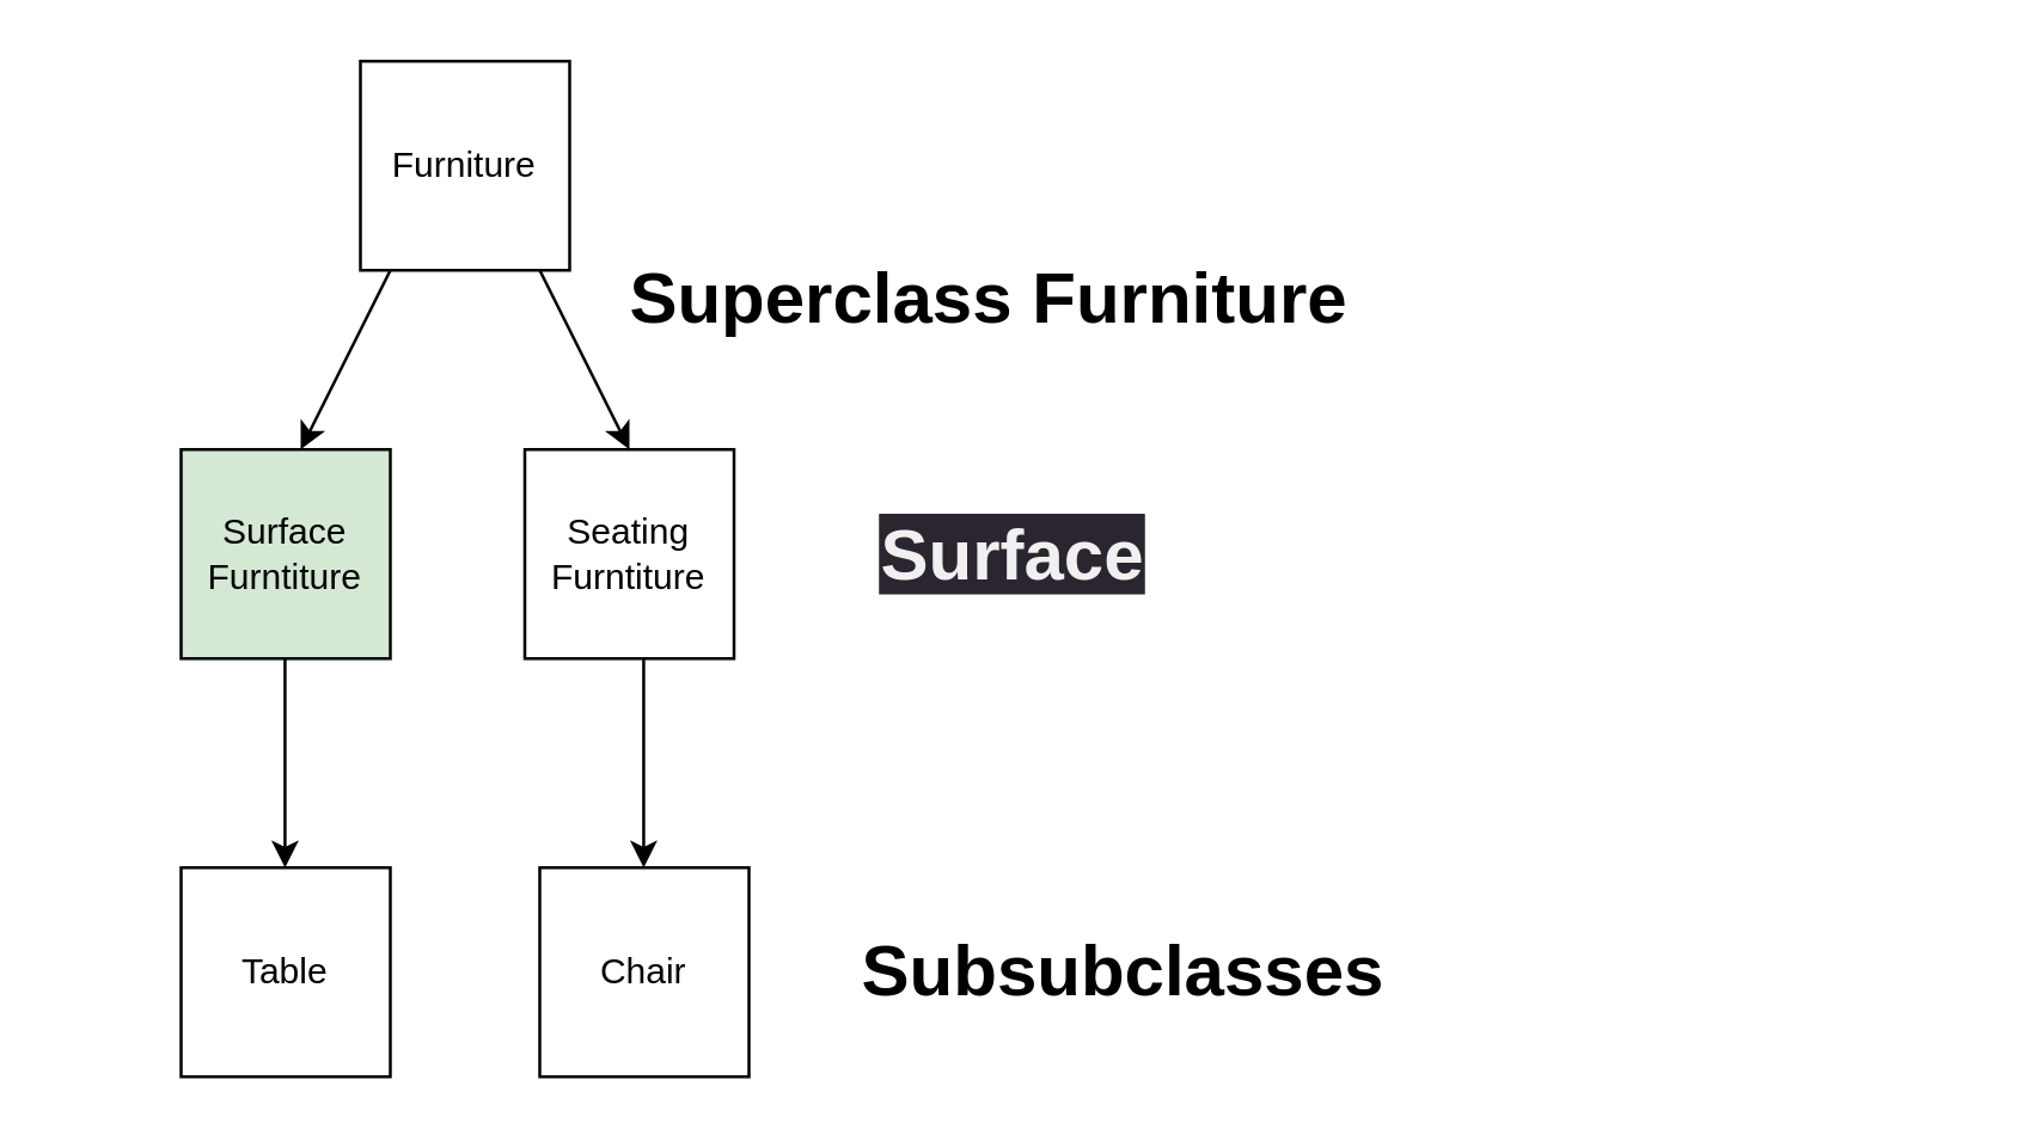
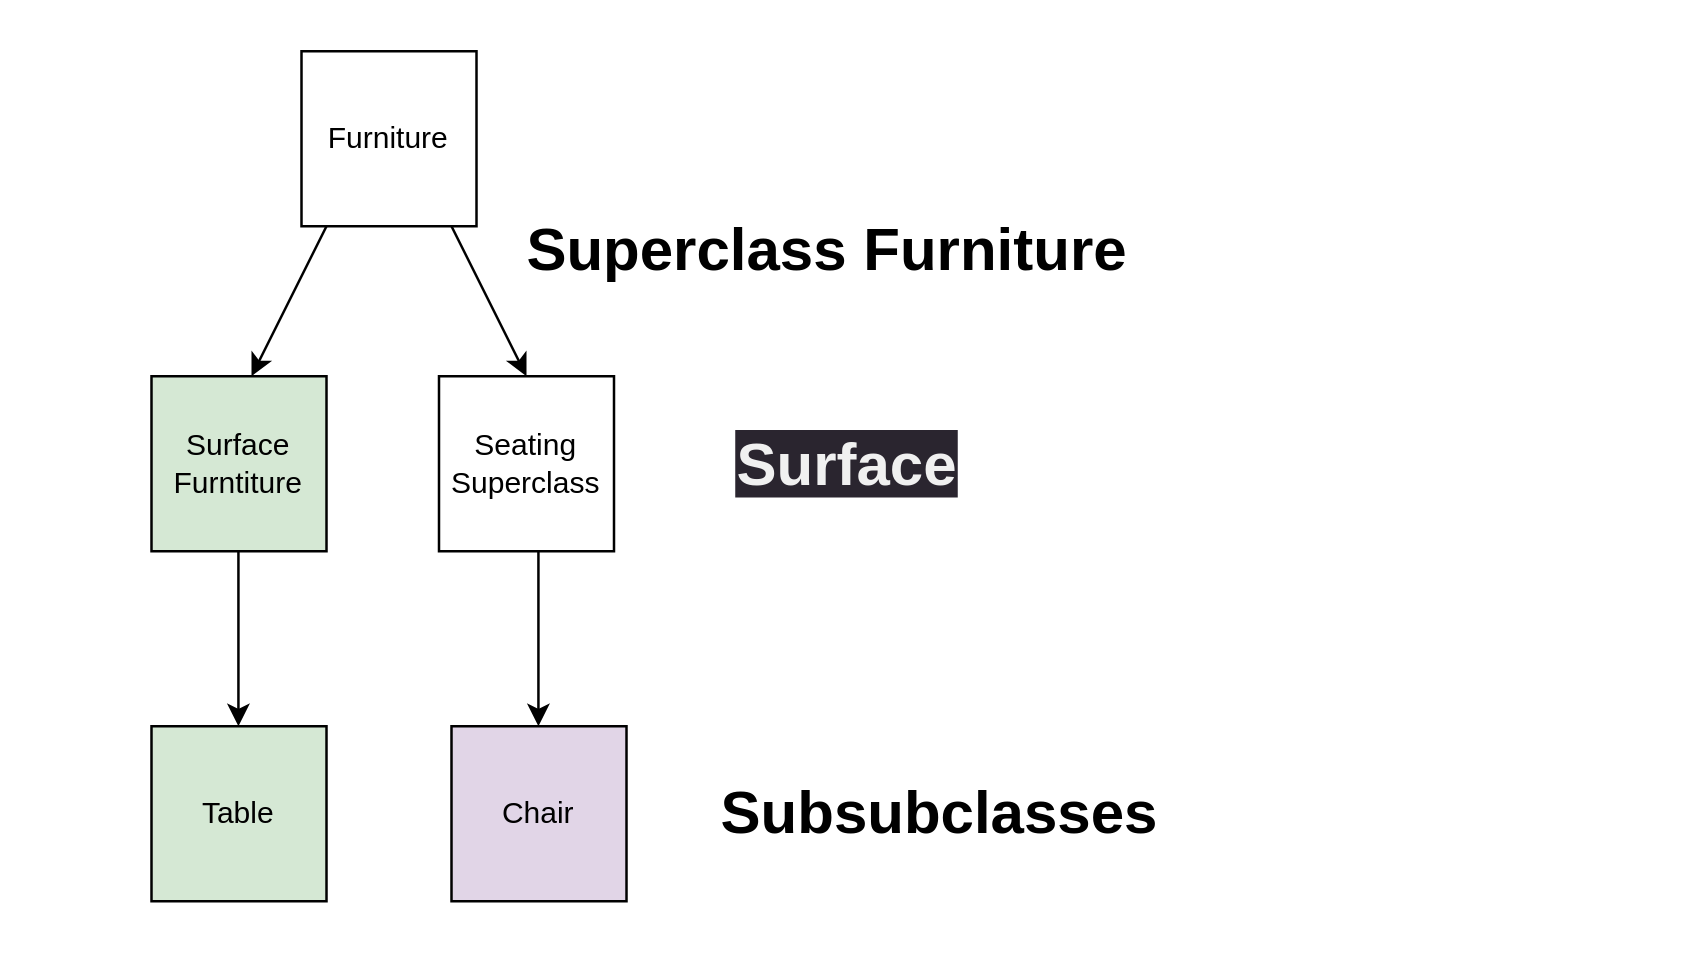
- <mxCell id="6" value="Seating&lt;br&gt;Furntiture" style="whiteSpace=wrap;html=1;aspect=fixed;" vertex="1" parent="1"><mxGeometry x="175" y="150" width="70" height="70" as="geometry" /></mxCell>
+ <mxCell id="6" value="Seating&lt;br&gt;Superclass" style="whiteSpace=wrap;html=1;aspect=fixed;" vertex="1" parent="1"><mxGeometry x="175" y="150" width="70" height="70" as="geometry" /></mxCell>
- <mxCell id="8" value="Table" style="whiteSpace=wrap;html=1;aspect=fixed;" vertex="1" parent="1"><mxGeometry x="60" y="290" width="70" height="70" as="geometry" /></mxCell>
+ <mxCell id="8" value="Table" style="whiteSpace=wrap;html=1;aspect=fixed;fillColor=#d5e8d4;" vertex="1" parent="1"><mxGeometry x="60" y="290" width="70" height="70" as="geometry" /></mxCell>
- <mxCell id="10" value="Chair" style="whiteSpace=wrap;html=1;aspect=fixed;" vertex="1" parent="1"><mxGeometry x="180" y="290" width="70" height="70" as="geometry" /></mxCell>
+ <mxCell id="10" value="Chair" style="whiteSpace=wrap;html=1;aspect=fixed;fillColor=#e1d5e7;" vertex="1" parent="1"><mxGeometry x="180" y="290" width="70" height="70" as="geometry" /></mxCell>
